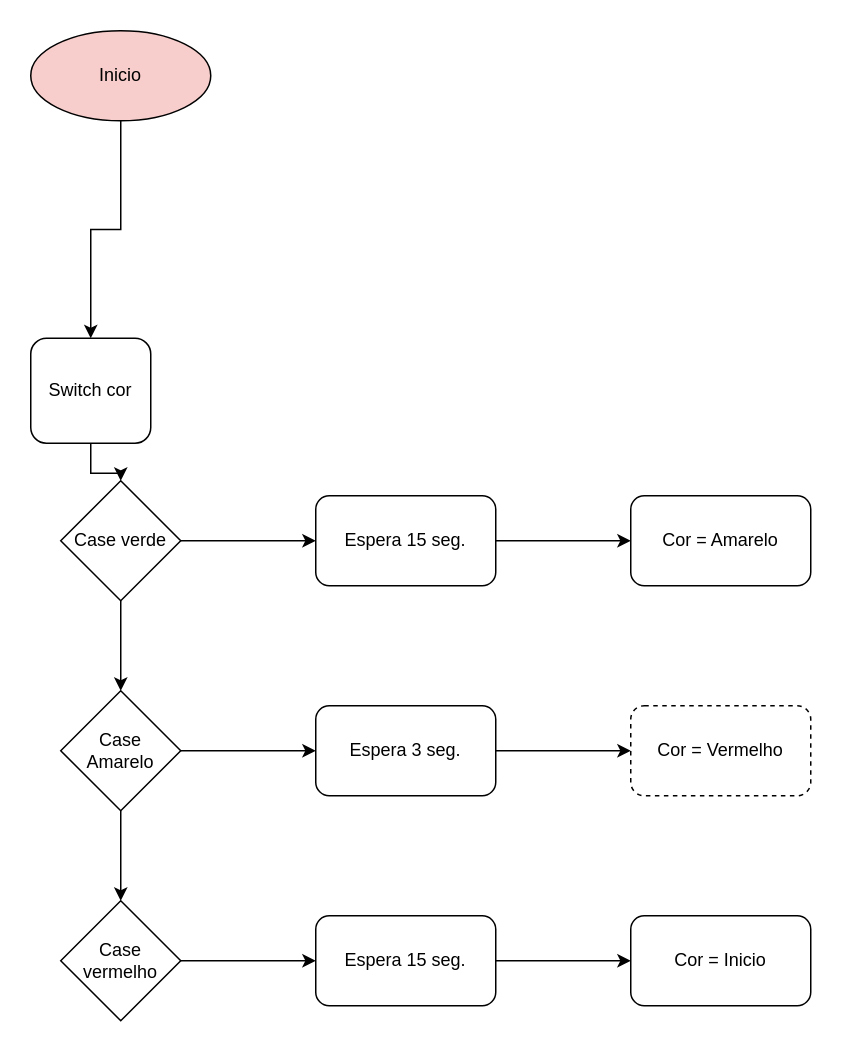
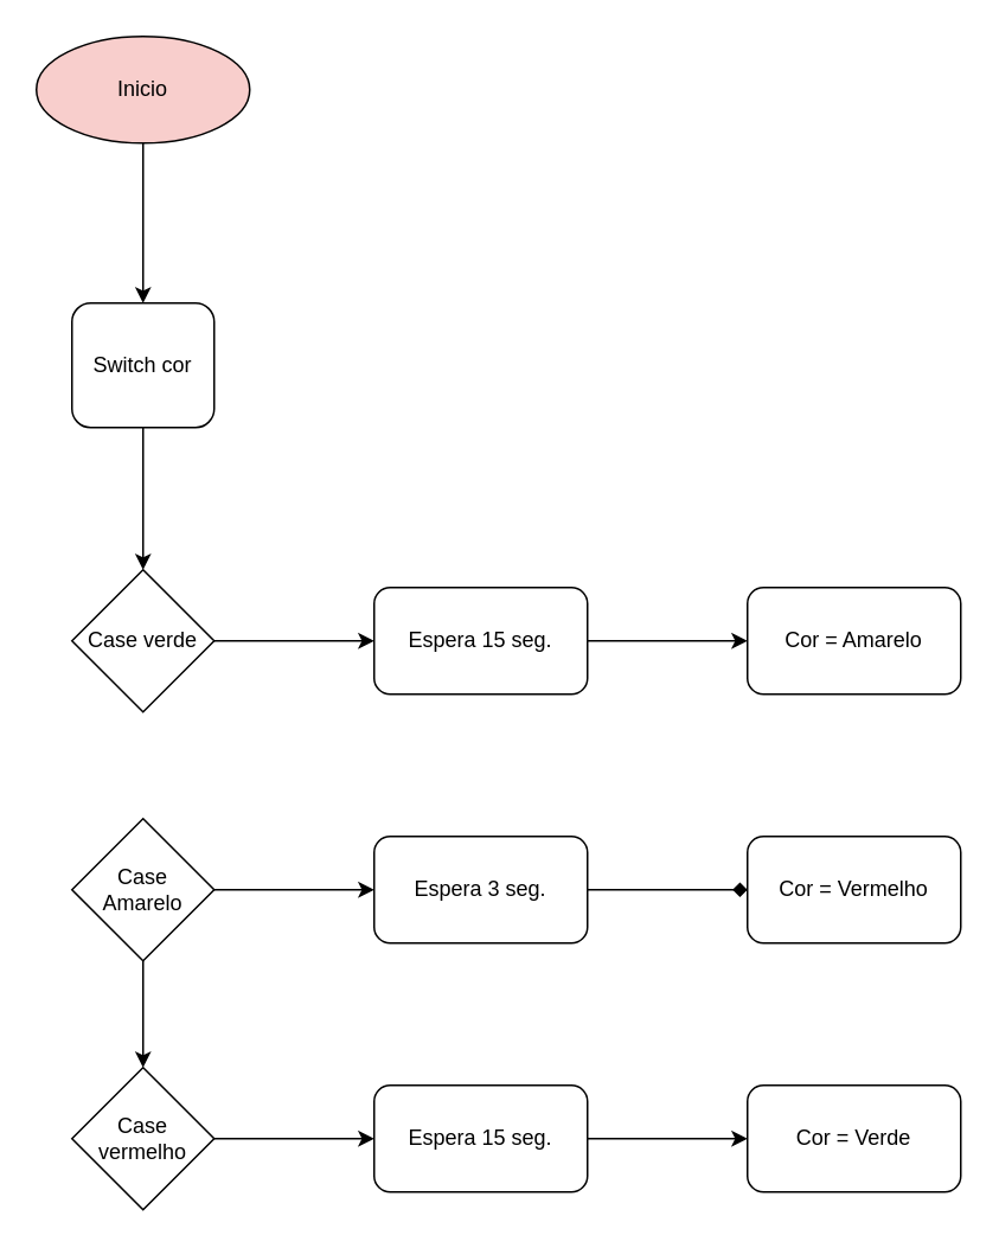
- <mxCell id="5" value="Switch cor" style="rounded=1;whiteSpace=wrap;html=1;" vertex="1" parent="1"><mxGeometry x="20" y="225" width="80" height="70" as="geometry" /></mxCell>
+ <mxCell id="5" value="Switch cor" style="rounded=1;whiteSpace=wrap;html=1;" vertex="1" parent="1"><mxGeometry x="40" y="170" width="80" height="70" as="geometry" /></mxCell>
- <mxCell id="6" style="edgeStyle=orthogonalEdgeStyle;rounded=0;orthogonalLoop=1;jettySize=auto;html=1;exitX=0.5;exitY=1;exitDx=0;exitDy=0;" edge="1" parent="1" source="8" target="11"><mxGeometry relative="1" as="geometry" /></mxCell>
- <mxCell id="17" style="edgeStyle=orthogonalEdgeStyle;rounded=0;orthogonalLoop=1;jettySize=auto;html=1;exitX=1;exitY=0.5;exitDx=0;exitDy=0;" edge="1" parent="1" source="18" target="19"><mxGeometry relative="1" as="geometry" /></mxCell>
+ <mxCell id="17" style="edgeStyle=orthogonalEdgeStyle;rounded=0;orthogonalLoop=1;jettySize=auto;html=1;exitX=1;exitY=0.5;exitDx=0;exitDy=0;endArrow=diamond;" edge="1" parent="1" source="18" target="19"><mxGeometry relative="1" as="geometry" /></mxCell>
- <mxCell id="19" value="Cor = Vermelho" style="rounded=1;whiteSpace=wrap;html=1;dashed=1;" vertex="1" parent="1"><mxGeometry x="420" y="470" width="120" height="60" as="geometry" /></mxCell>
+ <mxCell id="19" value="Cor = Vermelho" style="rounded=1;whiteSpace=wrap;html=1;" vertex="1" parent="1"><mxGeometry x="420" y="470" width="120" height="60" as="geometry" /></mxCell>
- <mxCell id="22" value="Cor = Inicio" style="rounded=1;whiteSpace=wrap;html=1;" vertex="1" parent="1"><mxGeometry x="420" y="610" width="120" height="60" as="geometry" /></mxCell>
+ <mxCell id="22" value="Cor = Verde" style="rounded=1;whiteSpace=wrap;html=1;" vertex="1" parent="1"><mxGeometry x="420" y="610" width="120" height="60" as="geometry" /></mxCell>
